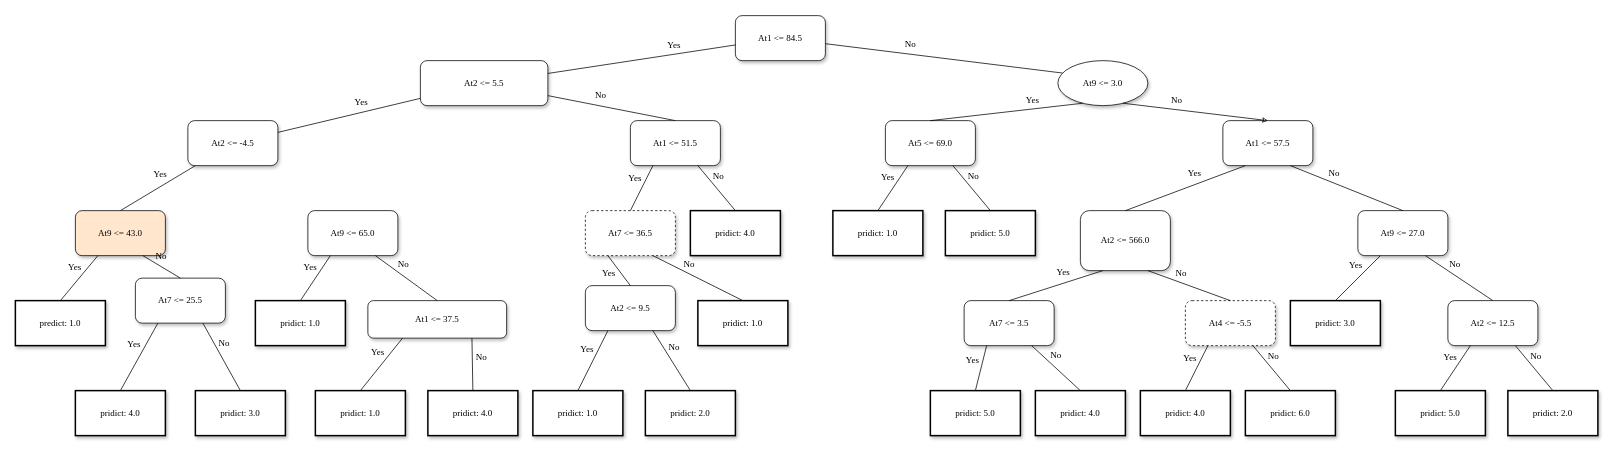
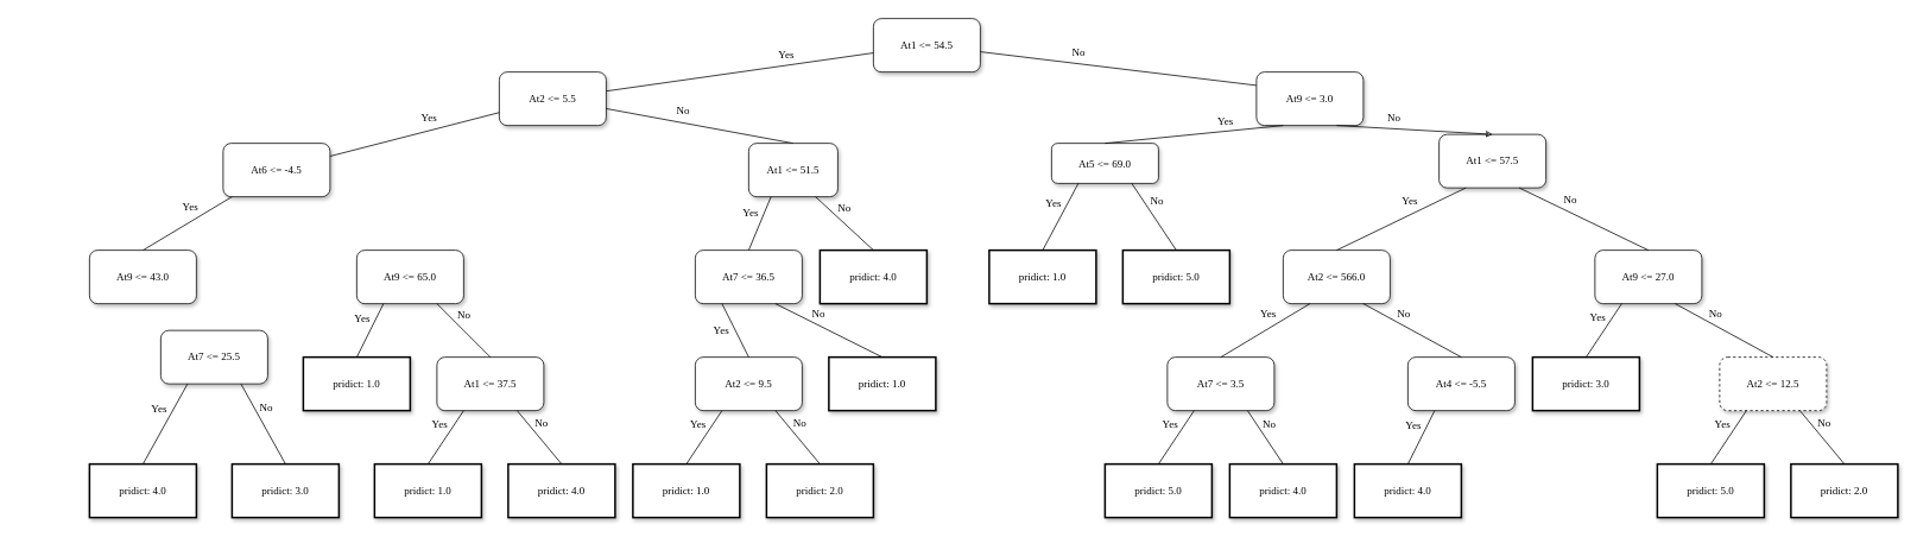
- <mxCell id="2" value="At1 &amp;lt;= 84.5" style="whiteSpace=wrap;html=1;rounded=1;shadow=1;labelBackgroundColor=none;strokeWidth=1;fontFamily=Verdana;fontSize=12;align=center;" parent="1" vertex="1"><mxGeometry x="980" y="20" width="120" height="60" as="geometry" /></mxCell>
+ <mxCell id="2" value="At1 &amp;lt;= 54.5" style="whiteSpace=wrap;html=1;rounded=1;shadow=1;labelBackgroundColor=none;strokeWidth=1;fontFamily=Verdana;fontSize=12;align=center;" parent="1" vertex="1"><mxGeometry x="980" y="20" width="120" height="60" as="geometry" /></mxCell>
- <mxCell id="3" value="At2 &amp;lt;= 5.5" style="whiteSpace=wrap;html=1;rounded=1;shadow=1;labelBackgroundColor=none;strokeWidth=1;fontFamily=Verdana;fontSize=12;align=center;" parent="1" vertex="1"><mxGeometry x="560" y="80" width="170" height="60" as="geometry" /></mxCell>
+ <mxCell id="3" value="At2 &amp;lt;= 5.5" style="whiteSpace=wrap;html=1;rounded=1;shadow=1;labelBackgroundColor=none;strokeWidth=1;fontFamily=Verdana;fontSize=12;align=center;" parent="1" vertex="1"><mxGeometry x="560" y="80" width="120" height="60" as="geometry" /></mxCell>
- <mxCell id="41" value="At9 &amp;lt;= 3.0" style="ellipse;whiteSpace=wrap;html=1;shadow=1;labelBackgroundColor=none;strokeWidth=1;fontFamily=Verdana;fontSize=12;align=center;" vertex="1" parent="1"><mxGeometry x="1410" y="80" width="120" height="60" as="geometry" /></mxCell>
+ <mxCell id="41" value="At9 &amp;lt;= 3.0" style="whiteSpace=wrap;html=1;rounded=1;shadow=1;labelBackgroundColor=none;strokeWidth=1;fontFamily=Verdana;fontSize=12;align=center;" vertex="1" parent="1"><mxGeometry x="1410" y="80" width="120" height="60" as="geometry" /></mxCell>
- <mxCell id="6" value="At2 &amp;lt;= -4.5" style="whiteSpace=wrap;html=1;rounded=1;shadow=1;labelBackgroundColor=none;strokeWidth=1;fontFamily=Verdana;fontSize=12;align=center;" parent="1" vertex="1"><mxGeometry x="250" y="160" width="120" height="60" as="geometry" /></mxCell>
+ <mxCell id="6" value="At6 &amp;lt;= -4.5" style="whiteSpace=wrap;html=1;rounded=1;shadow=1;labelBackgroundColor=none;strokeWidth=1;fontFamily=Verdana;fontSize=12;align=center;" parent="1" vertex="1"><mxGeometry x="250" y="160" width="120" height="60" as="geometry" /></mxCell>
- <mxCell id="28" value="At1 &amp;lt;= 51.5" style="whiteSpace=wrap;html=1;rounded=1;shadow=1;labelBackgroundColor=none;strokeWidth=1;fontFamily=Verdana;fontSize=12;align=center;" vertex="1" parent="1"><mxGeometry x="840" y="160" width="120" height="60" as="geometry" /></mxCell>
+ <mxCell id="28" value="At1 &amp;lt;= 51.5" style="whiteSpace=wrap;html=1;rounded=1;shadow=1;labelBackgroundColor=none;strokeWidth=1;fontFamily=Verdana;fontSize=12;align=center;" vertex="1" parent="1"><mxGeometry x="840" y="160" width="100" height="60" as="geometry" /></mxCell>
- <mxCell id="42" value="At5 &amp;lt;= 69.0" style="whiteSpace=wrap;html=1;rounded=1;shadow=1;labelBackgroundColor=none;strokeWidth=1;fontFamily=Verdana;fontSize=12;align=center;" vertex="1" parent="1"><mxGeometry x="1180" y="160" width="120" height="60" as="geometry" /></mxCell>
+ <mxCell id="42" value="At5 &amp;lt;= 69.0" style="whiteSpace=wrap;html=1;rounded=1;shadow=1;labelBackgroundColor=none;strokeWidth=1;fontFamily=Verdana;fontSize=12;align=center;" vertex="1" parent="1"><mxGeometry x="1180" y="160" width="120" height="45" as="geometry" /></mxCell>
- <mxCell id="48" value="At1 &amp;lt;= 57.5" style="whiteSpace=wrap;html=1;rounded=1;shadow=1;labelBackgroundColor=none;strokeWidth=1;fontFamily=Verdana;fontSize=12;align=center;" vertex="1" parent="1"><mxGeometry x="1630" y="160" width="120" height="60" as="geometry" /></mxCell>
+ <mxCell id="48" value="At1 &amp;lt;= 57.5" style="whiteSpace=wrap;html=1;rounded=1;shadow=1;labelBackgroundColor=none;strokeWidth=1;fontFamily=Verdana;fontSize=12;align=center;" vertex="1" parent="1"><mxGeometry x="1615" y="150" width="120" height="60" as="geometry" /></mxCell>
- <mxCell id="11" value="At9 &amp;lt;= 43.0" style="whiteSpace=wrap;html=1;rounded=1;shadow=1;labelBackgroundColor=none;strokeWidth=1;fontFamily=Verdana;fontSize=12;align=center;fillColor=#ffe6cc;" vertex="1" parent="1"><mxGeometry x="100" y="280" width="120" height="60" as="geometry" /></mxCell>
+ <mxCell id="11" value="At9 &amp;lt;= 43.0" style="whiteSpace=wrap;html=1;rounded=1;shadow=1;labelBackgroundColor=none;strokeWidth=1;fontFamily=Verdana;fontSize=12;align=center;" vertex="1" parent="1"><mxGeometry x="100" y="280" width="120" height="60" as="geometry" /></mxCell>
- <mxCell id="19" value="At9 &amp;lt;= 65.0" style="whiteSpace=wrap;html=1;rounded=1;shadow=1;labelBackgroundColor=none;strokeWidth=1;fontFamily=Verdana;fontSize=12;align=center;" vertex="1" parent="1"><mxGeometry x="410" y="280" width="120" height="60" as="geometry" /></mxCell>
+ <mxCell id="19" value="At9 &amp;lt;= 65.0" style="whiteSpace=wrap;html=1;rounded=1;shadow=1;labelBackgroundColor=none;strokeWidth=1;fontFamily=Verdana;fontSize=12;align=center;" vertex="1" parent="1"><mxGeometry x="400" y="280" width="120" height="60" as="geometry" /></mxCell>
- <mxCell id="29" value="At7 &amp;lt;= 36.5" style="whiteSpace=wrap;html=1;rounded=1;shadow=1;labelBackgroundColor=none;strokeWidth=1;fontFamily=Verdana;fontSize=12;align=center;dashed=1;" vertex="1" parent="1"><mxGeometry x="780" y="280" width="120" height="60" as="geometry" /></mxCell>
+ <mxCell id="29" value="At7 &amp;lt;= 36.5" style="whiteSpace=wrap;html=1;rounded=1;shadow=1;labelBackgroundColor=none;strokeWidth=1;fontFamily=Verdana;fontSize=12;align=center;" vertex="1" parent="1"><mxGeometry x="780" y="280" width="120" height="60" as="geometry" /></mxCell>
- <mxCell id="64" value="At9 &amp;lt;= 27.0" style="whiteSpace=wrap;html=1;rounded=1;shadow=1;labelBackgroundColor=none;strokeWidth=1;fontFamily=Verdana;fontSize=12;align=center;" vertex="1" parent="1"><mxGeometry x="1810" y="280" width="120" height="60" as="geometry" /></mxCell>
+ <mxCell id="64" value="At9 &amp;lt;= 27.0" style="whiteSpace=wrap;html=1;rounded=1;shadow=1;labelBackgroundColor=none;strokeWidth=1;fontFamily=Verdana;fontSize=12;align=center;" vertex="1" parent="1"><mxGeometry x="1790" y="280" width="120" height="60" as="geometry" /></mxCell>
- <mxCell id="50" value="At2 &amp;lt;= 566.0" style="whiteSpace=wrap;html=1;rounded=1;shadow=1;labelBackgroundColor=none;strokeWidth=1;fontFamily=Verdana;fontSize=12;align=center;" vertex="1" parent="1"><mxGeometry x="1440" y="280" width="120" height="80" as="geometry" /></mxCell>
+ <mxCell id="50" value="At2 &amp;lt;= 566.0" style="whiteSpace=wrap;html=1;rounded=1;shadow=1;labelBackgroundColor=none;strokeWidth=1;fontFamily=Verdana;fontSize=12;align=center;" vertex="1" parent="1"><mxGeometry x="1440" y="280" width="120" height="60" as="geometry" /></mxCell>
- <mxCell id="14" value="No" style="rounded=0;html=1;labelBackgroundColor=none;startArrow=none;startFill=0;startSize=5;endArrow=none;endFill=0;endSize=5;jettySize=auto;orthogonalLoop=1;strokeWidth=1;fontFamily=Verdana;fontSize=12;exitX=0.75;exitY=1;exitDx=0;exitDy=0;entryX=0.5;entryY=0;entryDx=0;entryDy=0;" edge="1" parent="1" source="11" target="12"><mxGeometry x="-0.284" y="12" relative="1" as="geometry"><mxPoint as="offset" /><mxPoint x="600" y="470" as="sourcePoint" /><mxPoint x="643.636" y="550" as="targetPoint" /></mxGeometry></mxCell>
- <mxCell id="13" value="Yes" style="rounded=0;html=1;labelBackgroundColor=none;startArrow=none;startFill=0;startSize=5;endArrow=none;endFill=0;endSize=5;jettySize=auto;orthogonalLoop=1;strokeWidth=1;fontFamily=Verdana;fontSize=12;entryX=0.5;entryY=0;entryDx=0;entryDy=0;exitX=0.25;exitY=1;exitDx=0;exitDy=0;" edge="1" parent="1" source="11" target="10"><mxGeometry x="-0.217" y="-14" relative="1" as="geometry"><mxPoint as="offset" /><mxPoint x="510" y="510" as="sourcePoint" /><mxPoint x="447" y="580" as="targetPoint" /></mxGeometry></mxCell>
- <mxCell id="31" value="At2 &amp;lt;= 9.5" style="whiteSpace=wrap;html=1;rounded=1;shadow=1;labelBackgroundColor=none;strokeWidth=1;fontFamily=Verdana;fontSize=12;align=center;" vertex="1" parent="1"><mxGeometry x="780" y="380" width="120" height="60" as="geometry" /></mxCell>
+ <mxCell id="31" value="At2 &amp;lt;= 9.5" style="whiteSpace=wrap;html=1;rounded=1;shadow=1;labelBackgroundColor=none;strokeWidth=1;fontFamily=Verdana;fontSize=12;align=center;" vertex="1" parent="1"><mxGeometry x="780" y="400" width="120" height="60" as="geometry" /></mxCell>
- <mxCell id="22" value="At1 &amp;lt;= 37.5" style="whiteSpace=wrap;html=1;rounded=1;shadow=1;labelBackgroundColor=none;strokeWidth=1;fontFamily=Verdana;fontSize=12;align=center;" vertex="1" parent="1"><mxGeometry x="490" y="400" width="185" height="50" as="geometry" /></mxCell>
+ <mxCell id="22" value="At1 &amp;lt;= 37.5" style="whiteSpace=wrap;html=1;rounded=1;shadow=1;labelBackgroundColor=none;strokeWidth=1;fontFamily=Verdana;fontSize=12;align=center;" vertex="1" parent="1"><mxGeometry x="490" y="400" width="120" height="60" as="geometry" /></mxCell>
- <mxCell id="10" value="predict: 1.0" style="whiteSpace=wrap;html=1;rounded=0;shadow=1;labelBackgroundColor=none;strokeWidth=2;fontFamily=Verdana;fontSize=12;align=center;" parent="1" vertex="1"><mxGeometry x="20" y="400" width="120" height="60" as="geometry" /></mxCell>
- <mxCell id="52" value="At7 &amp;lt;= 3.5" style="whiteSpace=wrap;html=1;rounded=1;shadow=1;labelBackgroundColor=none;strokeWidth=1;fontFamily=Verdana;fontSize=12;align=center;" vertex="1" parent="1"><mxGeometry x="1285" y="400" width="120" height="60" as="geometry" /></mxCell>
+ <mxCell id="52" value="At7 &amp;lt;= 3.5" style="whiteSpace=wrap;html=1;rounded=1;shadow=1;labelBackgroundColor=none;strokeWidth=1;fontFamily=Verdana;fontSize=12;align=center;" vertex="1" parent="1"><mxGeometry x="1310" y="400" width="120" height="60" as="geometry" /></mxCell>
- <mxCell id="58" value="At4 &amp;lt;= -5.5" style="whiteSpace=wrap;html=1;rounded=1;shadow=1;labelBackgroundColor=none;strokeWidth=1;fontFamily=Verdana;fontSize=12;align=center;dashed=1;" vertex="1" parent="1"><mxGeometry x="1580" y="400" width="120" height="60" as="geometry" /></mxCell>
+ <mxCell id="58" value="At4 &amp;lt;= -5.5" style="whiteSpace=wrap;html=1;rounded=1;shadow=1;labelBackgroundColor=none;strokeWidth=1;fontFamily=Verdana;fontSize=12;align=center;" vertex="1" parent="1"><mxGeometry x="1580" y="400" width="120" height="60" as="geometry" /></mxCell>
- <mxCell id="68" value="At2 &amp;lt;= 12.5" style="whiteSpace=wrap;html=1;rounded=1;shadow=1;labelBackgroundColor=none;strokeWidth=1;fontFamily=Verdana;fontSize=12;align=center;" vertex="1" parent="1"><mxGeometry x="1930" y="400" width="120" height="60" as="geometry" /></mxCell>
+ <mxCell id="68" value="At2 &amp;lt;= 12.5" style="whiteSpace=wrap;html=1;rounded=1;shadow=1;labelBackgroundColor=none;strokeWidth=1;fontFamily=Verdana;fontSize=12;align=center;dashed=1;" vertex="1" parent="1"><mxGeometry x="1930" y="400" width="120" height="60" as="geometry" /></mxCell>
- <mxCell id="63" value="No" style="rounded=0;html=1;labelBackgroundColor=none;startArrow=none;startFill=0;startSize=5;endArrow=none;endFill=0;endSize=5;jettySize=auto;orthogonalLoop=1;strokeWidth=1;fontFamily=Verdana;fontSize=12;entryX=0.5;entryY=0;entryDx=0;entryDy=0;exitX=0.75;exitY=1;exitDx=0;exitDy=0;" edge="1" parent="1" source="58" target="62"><mxGeometry x="-0.284" y="12" relative="1" as="geometry"><mxPoint as="offset" /><mxPoint x="1640" y="410" as="sourcePoint" /><mxPoint x="1690" y="470" as="targetPoint" /></mxGeometry></mxCell>
- <mxCell id="62" value="pridict: 6.0" style="whiteSpace=wrap;html=1;rounded=0;shadow=1;labelBackgroundColor=none;strokeWidth=2;fontFamily=Verdana;fontSize=12;align=center;" vertex="1" parent="1"><mxGeometry x="1660" y="520" width="120" height="60" as="geometry" /></mxCell>
